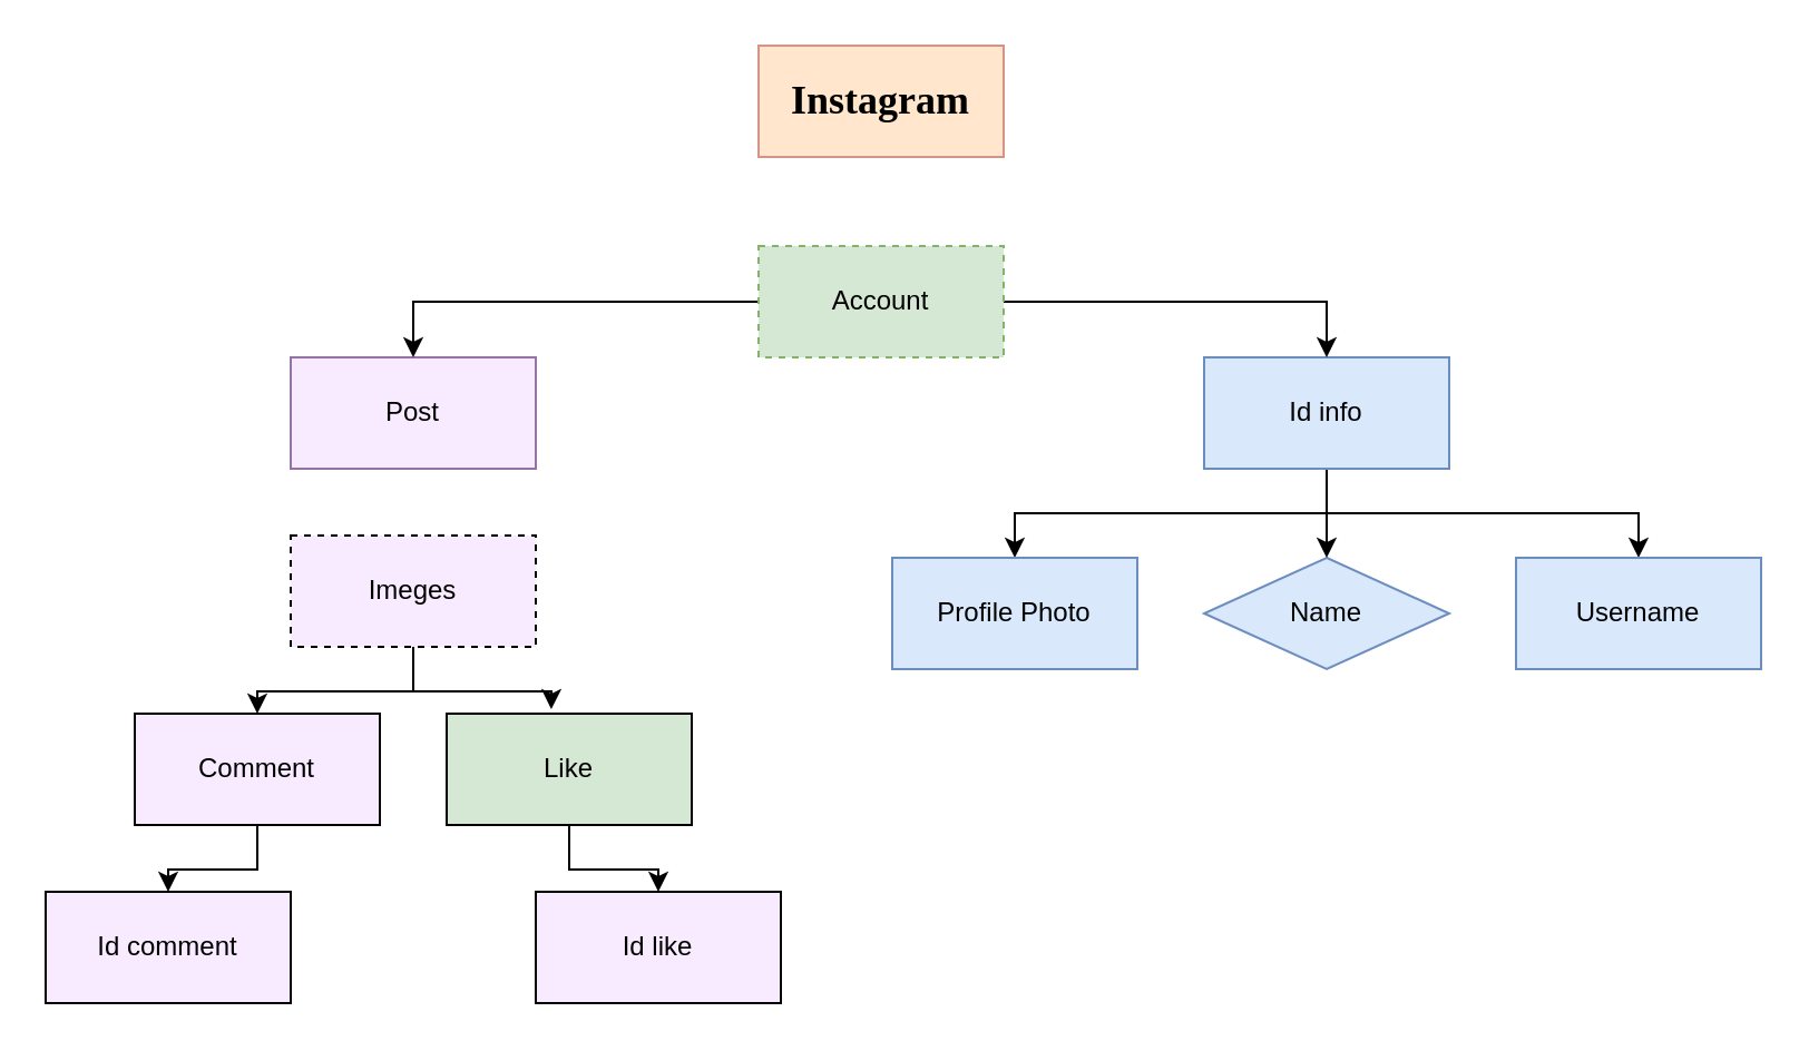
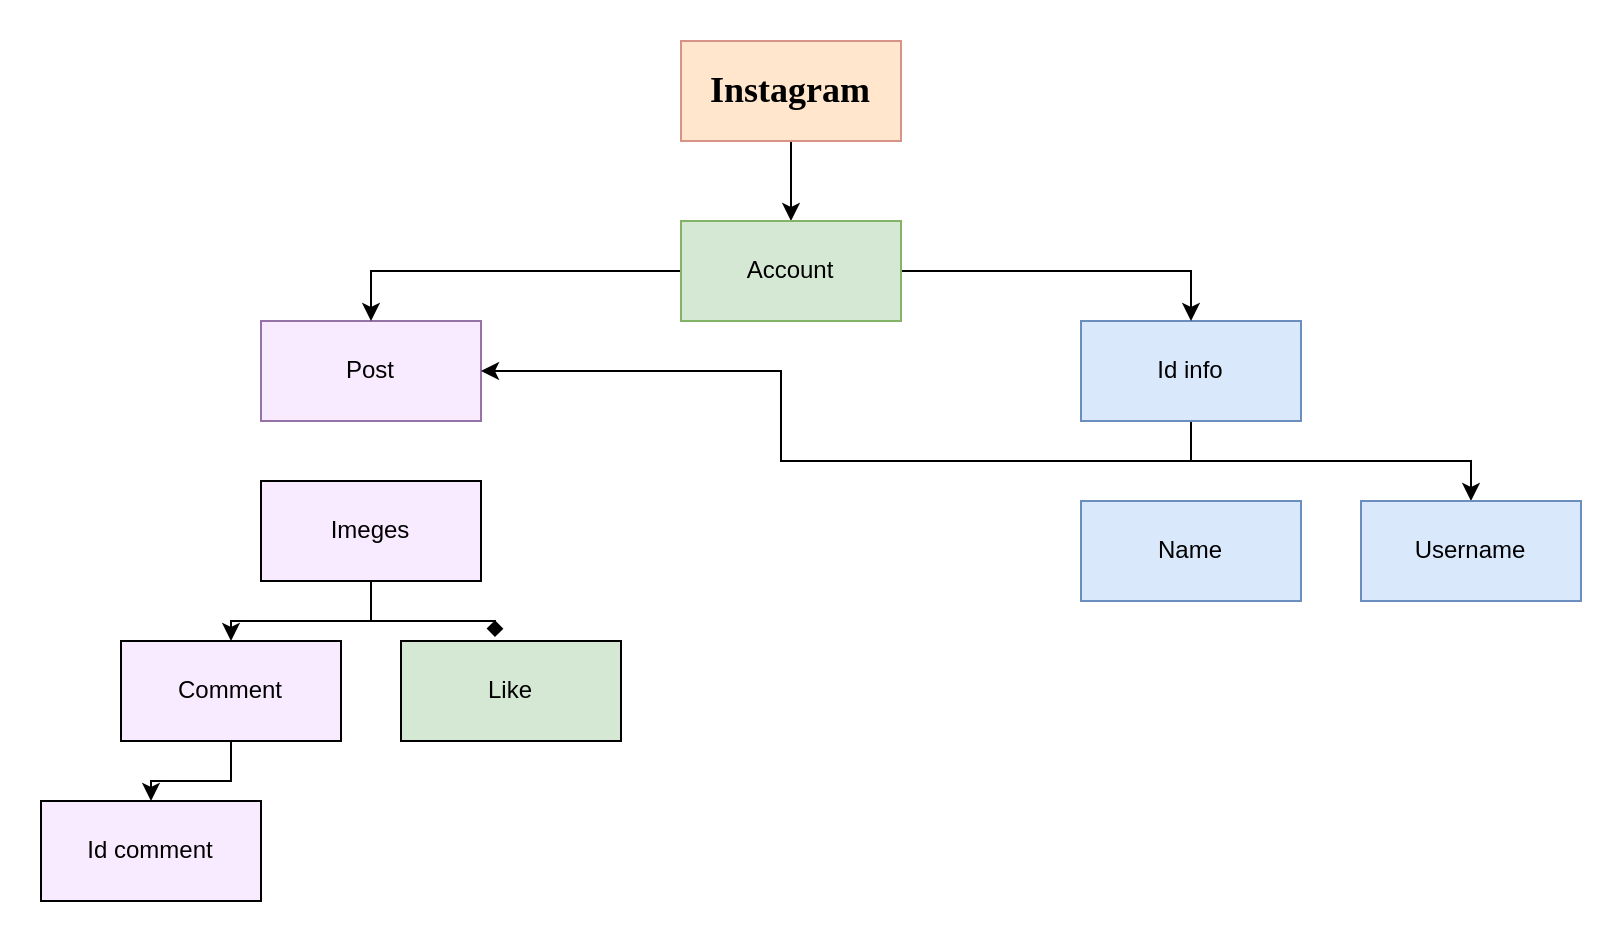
+ <mxCell id="19" style="edgeStyle=orthogonalEdgeStyle;rounded=0;orthogonalLoop=1;jettySize=auto;html=1;exitX=0.5;exitY=1;exitDx=0;exitDy=0;entryX=0.5;entryY=0;entryDx=0;entryDy=0;" parent="1" source="20" target="23" edge="1"><mxGeometry relative="1" as="geometry" /></mxCell>
- <mxCell id="23" value="Account" style="rounded=0;whiteSpace=wrap;html=1;fillColor=#d5e8d4;strokeColor=#82b366;dashed=1;" parent="1" vertex="1"><mxGeometry x="340" y="110" width="110" height="50" as="geometry" /></mxCell>
+ <mxCell id="23" value="Account" style="rounded=0;whiteSpace=wrap;html=1;fillColor=#d5e8d4;strokeColor=#82b366;" parent="1" vertex="1"><mxGeometry x="340" y="110" width="110" height="50" as="geometry" /></mxCell>
- <mxCell id="7" style="edgeStyle=orthogonalEdgeStyle;rounded=0;orthogonalLoop=1;jettySize=auto;html=1;exitX=0.5;exitY=1;exitDx=0;exitDy=0;entryX=0.5;entryY=0;entryDx=0;entryDy=0;fontFamily=Times New Roman;exitPerimeter=0;" parent="1" source="10" target="18" edge="1"><mxGeometry relative="1" as="geometry" /></mxCell>
- <mxCell id="8" style="edgeStyle=orthogonalEdgeStyle;rounded=0;orthogonalLoop=1;jettySize=auto;html=1;exitX=0.5;exitY=1;exitDx=0;exitDy=0;entryX=0.5;entryY=0;entryDx=0;entryDy=0;fontFamily=Times New Roman;" parent="1" source="10" target="6" edge="1"><mxGeometry relative="1" as="geometry" /></mxCell>
+ <mxCell id="8" style="edgeStyle=orthogonalEdgeStyle;rounded=0;orthogonalLoop=1;jettySize=auto;html=1;exitX=0.5;exitY=1;exitDx=0;exitDy=0;fontFamily=Times New Roman;" parent="1" source="10" target="2" edge="1"><mxGeometry relative="1" as="geometry" /></mxCell>
- <mxCell id="5" value="Imeges" style="rounded=0;whiteSpace=wrap;html=1;fillColor=#F9EBFF;dashed=1;" parent="1" vertex="1"><mxGeometry x="130" y="240" width="110" height="50" as="geometry" /></mxCell>
+ <mxCell id="5" value="Imeges" style="rounded=0;whiteSpace=wrap;html=1;fillColor=#F9EBFF;" parent="1" vertex="1"><mxGeometry x="130" y="240" width="110" height="50" as="geometry" /></mxCell>
- <mxCell id="18" value="Profile Photo" style="rounded=0;whiteSpace=wrap;html=1;fillColor=#dae8fc;strokeColor=#6c8ebf;" parent="1" vertex="1"><mxGeometry x="400" y="250" width="110" height="50" as="geometry" /></mxCell>
- <mxCell id="6" value="Name" style="rhombus;whiteSpace=wrap;html=1;fillColor=#dae8fc;strokeColor=#6c8ebf;" parent="1" vertex="1"><mxGeometry x="540" y="250" width="110" height="50" as="geometry" /></mxCell>
+ <mxCell id="6" value="Name" style="rounded=0;whiteSpace=wrap;html=1;fillColor=#dae8fc;strokeColor=#6c8ebf;" parent="1" vertex="1"><mxGeometry x="540" y="250" width="110" height="50" as="geometry" /></mxCell>
- <mxCell id="3" style="edgeStyle=orthogonalEdgeStyle;rounded=0;orthogonalLoop=1;jettySize=auto;html=1;exitX=0.5;exitY=1;exitDx=0;exitDy=0;entryX=0.427;entryY=-0.04;entryDx=0;entryDy=0;entryPerimeter=0;" parent="1" source="5" target="12" edge="1"><mxGeometry relative="1" as="geometry"><Array as="points"><mxPoint x="185" y="310" /><mxPoint x="247" y="310" /></Array></mxGeometry></mxCell>
+ <mxCell id="3" style="edgeStyle=orthogonalEdgeStyle;rounded=0;orthogonalLoop=1;jettySize=auto;html=1;exitX=0.5;exitY=1;exitDx=0;exitDy=0;entryX=0.427;entryY=-0.04;entryDx=0;entryDy=0;entryPerimeter=0;endArrow=diamond;" parent="1" source="5" target="12" edge="1"><mxGeometry relative="1" as="geometry"><Array as="points"><mxPoint x="185" y="310" /><mxPoint x="247" y="310" /></Array></mxGeometry></mxCell>
- <mxCell id="11" style="edgeStyle=orthogonalEdgeStyle;rounded=0;orthogonalLoop=1;jettySize=auto;html=1;exitX=0.5;exitY=1;exitDx=0;exitDy=0;entryX=0.5;entryY=0;entryDx=0;entryDy=0;" parent="1" source="12" target="17" edge="1"><mxGeometry relative="1" as="geometry" /></mxCell>
- <mxCell id="17" value="Id like" style="rounded=0;whiteSpace=wrap;html=1;fillColor=#F9EBFF;" parent="1" vertex="1"><mxGeometry x="240" y="400" width="110" height="50" as="geometry" /></mxCell>
